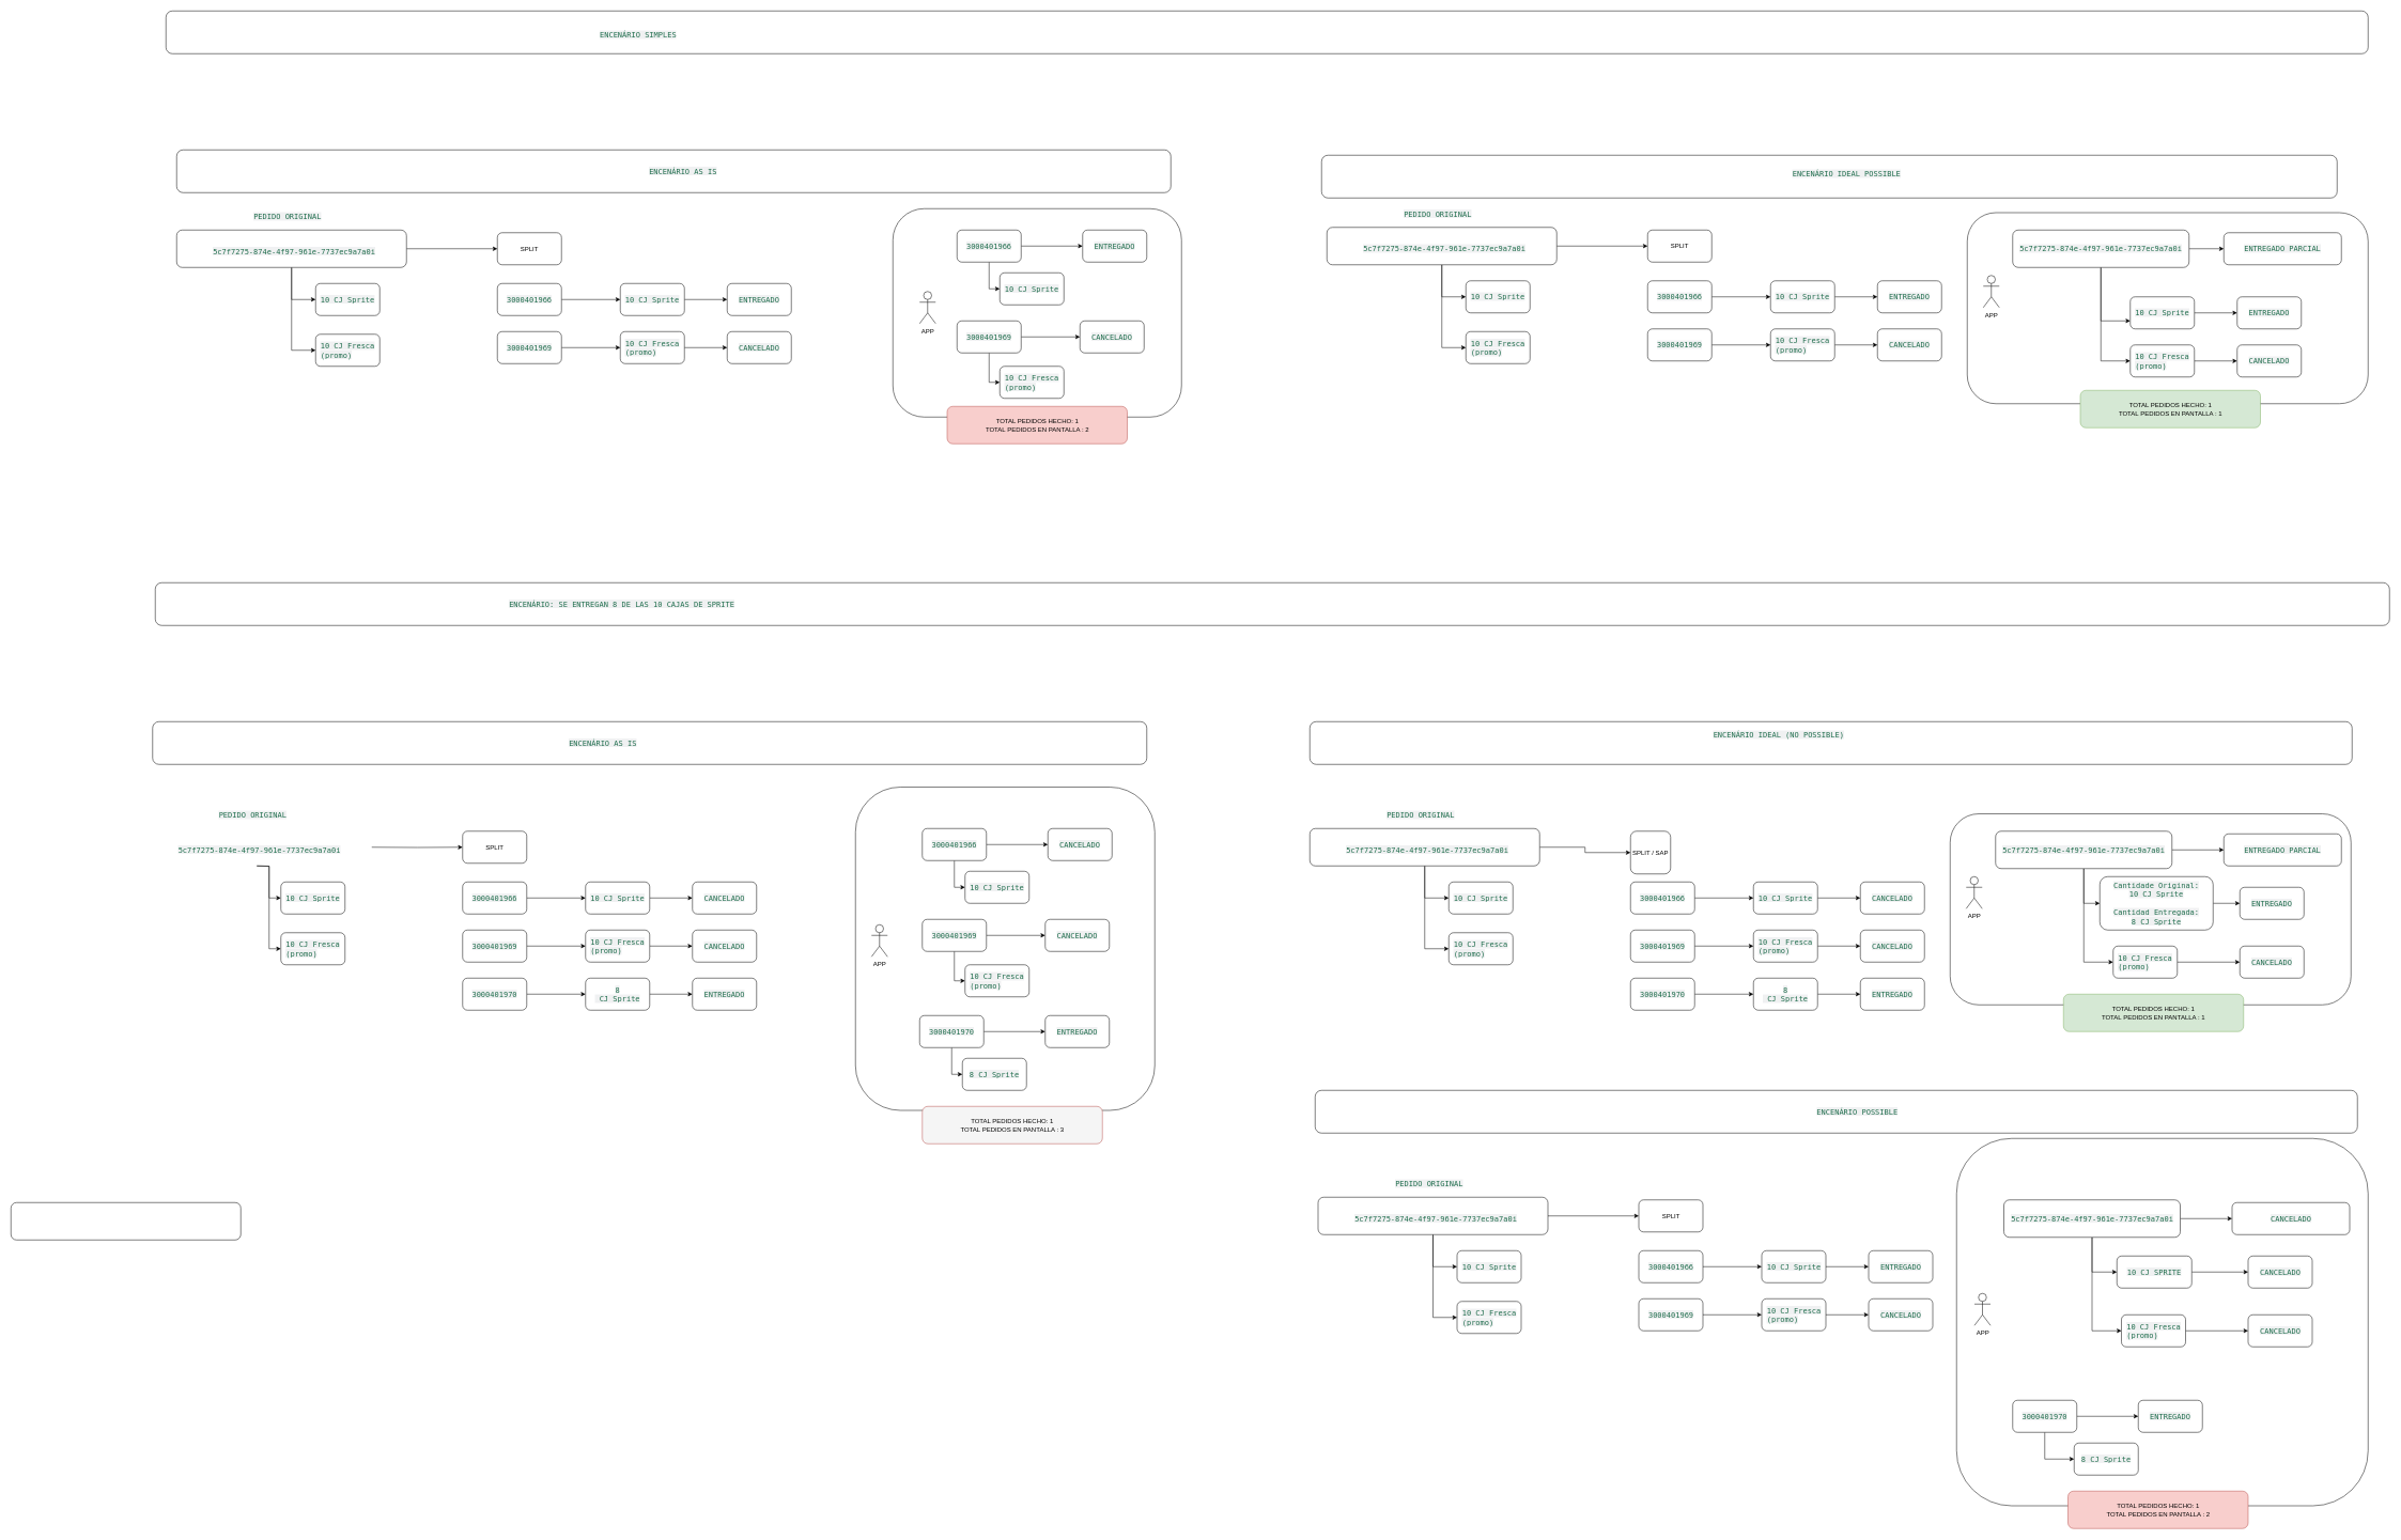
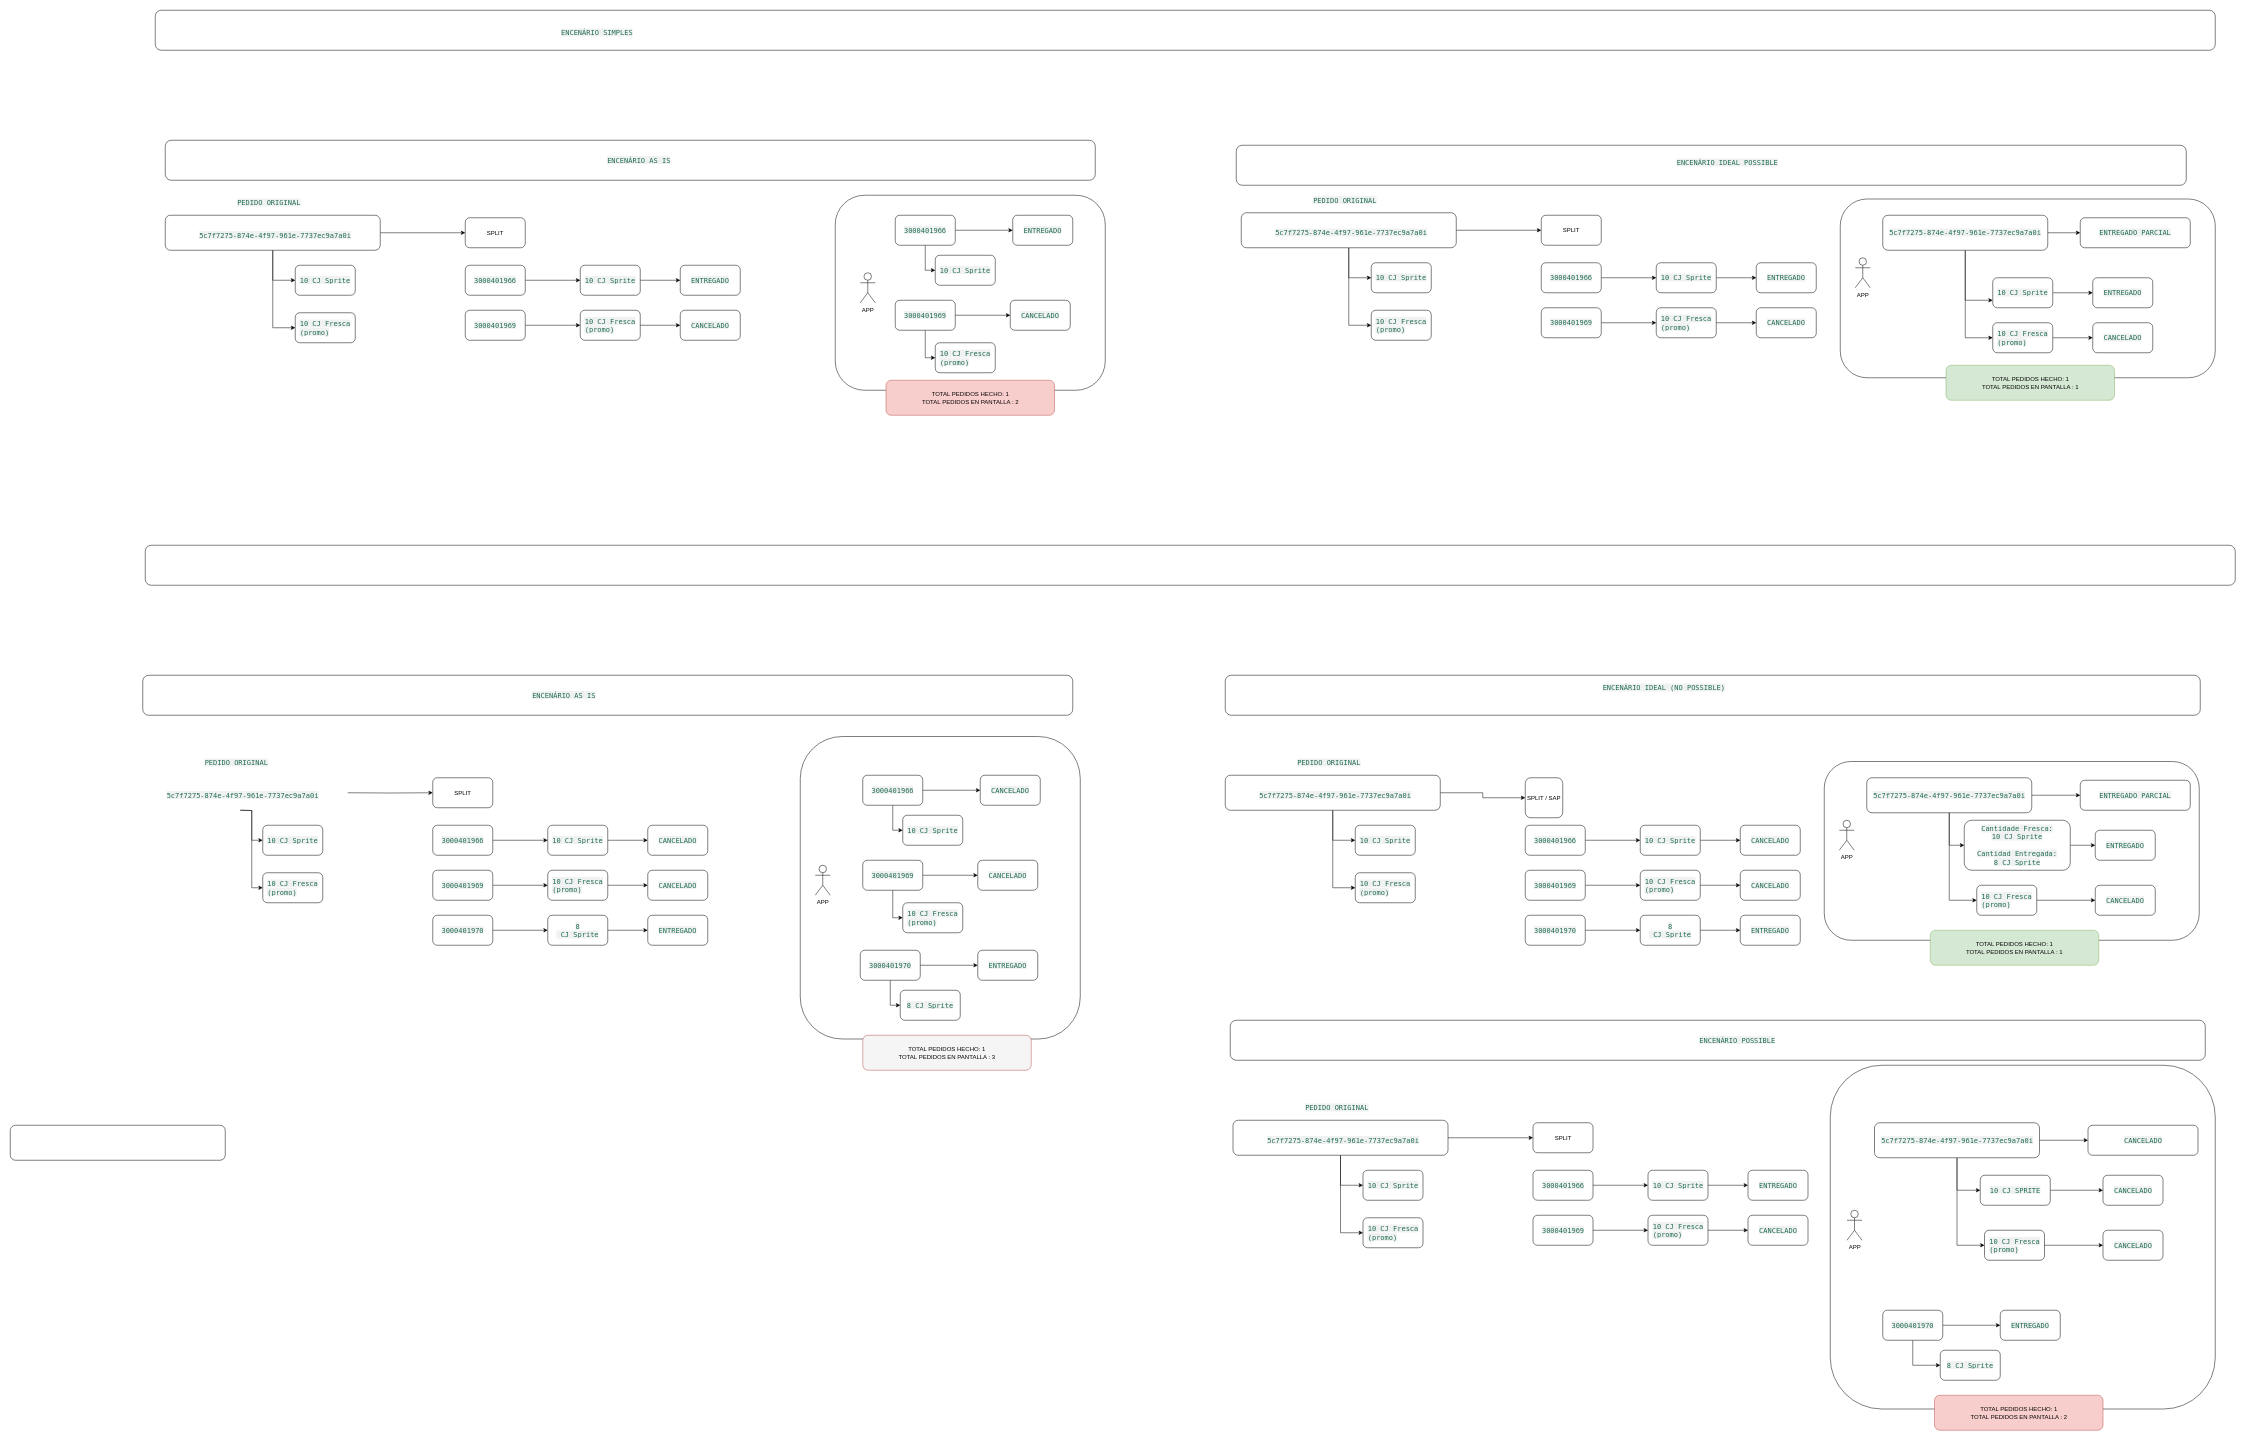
- <mxCell id="74" value="&lt;div style=&quot;text-align: start;&quot;&gt;&lt;font face=&quot;Atlassian Mono, ui-monospace, Menlo, Segoe UI Mono, Ubuntu Mono, monospace&quot; color=&quot;#216e4e&quot;&gt;&lt;span style=&quot;font-size: 14px; white-space: pre; background-color: rgba(5, 21, 36, 0.06);&quot;&gt;ENCENÁRIO: SE ENTREGAN 8 DE LAS 10 CAJAS DE SPRITE&lt;/span&gt;&lt;/font&gt;&lt;/div&gt;" style="text;html=1;align=center;verticalAlign=middle;whiteSpace=wrap;rounded=0;" vertex="1" parent="1"><mxGeometry x="890" y="1115" width="546" height="30" as="geometry" /></mxCell>
- <mxCell id="149" value="&lt;span style=&quot;color: rgb(33, 110, 78); font-family: &amp;quot;Atlassian Mono&amp;quot;, ui-monospace, Menlo, &amp;quot;Segoe UI Mono&amp;quot;, &amp;quot;Ubuntu Mono&amp;quot;, monospace; font-size: 14px; text-align: start; white-space: pre; background-color: rgba(5, 21, 36, 0.06);&quot;&gt;Cantidade Original:&lt;br&gt;10 CJ Sprite&lt;/span&gt;&lt;div&gt;&lt;span style=&quot;color: rgb(33, 110, 78); font-family: &amp;quot;Atlassian Mono&amp;quot;, ui-monospace, Menlo, &amp;quot;Segoe UI Mono&amp;quot;, &amp;quot;Ubuntu Mono&amp;quot;, monospace; font-size: 14px; text-align: start; white-space: pre; background-color: rgba(5, 21, 36, 0.06);&quot;&gt;&lt;br&gt;&lt;/span&gt;&lt;/div&gt;&lt;div&gt;&lt;span style=&quot;color: rgb(33, 110, 78); font-family: &amp;quot;Atlassian Mono&amp;quot;, ui-monospace, Menlo, &amp;quot;Segoe UI Mono&amp;quot;, &amp;quot;Ubuntu Mono&amp;quot;, monospace; font-size: 14px; text-align: start; white-space: pre; background-color: rgba(5, 21, 36, 0.06);&quot;&gt;Cantidad Entregada:&lt;/span&gt;&lt;/div&gt;&lt;div&gt;&lt;span style=&quot;color: rgb(33, 110, 78); font-family: &amp;quot;Atlassian Mono&amp;quot;, ui-monospace, Menlo, &amp;quot;Segoe UI Mono&amp;quot;, &amp;quot;Ubuntu Mono&amp;quot;, monospace; font-size: 14px; text-align: start; white-space: pre; background-color: rgba(5, 21, 36, 0.06);&quot;&gt;8 CJ Sprite&lt;/span&gt;&lt;/div&gt;" style="rounded=1;whiteSpace=wrap;html=1;" vertex="1" parent="1"><mxGeometry x="3928" y="1640" width="212" height="100" as="geometry" /></mxCell>
+ <mxCell id="149" value="&lt;span style=&quot;color: rgb(33, 110, 78); font-family: &amp;quot;Atlassian Mono&amp;quot;, ui-monospace, Menlo, &amp;quot;Segoe UI Mono&amp;quot;, &amp;quot;Ubuntu Mono&amp;quot;, monospace; font-size: 14px; text-align: start; white-space: pre; background-color: rgba(5, 21, 36, 0.06);&quot;&gt;Cantidade Fresca:&lt;br&gt;10 CJ Sprite&lt;/span&gt;&lt;div&gt;&lt;span style=&quot;color: rgb(33, 110, 78); font-family: &amp;quot;Atlassian Mono&amp;quot;, ui-monospace, Menlo, &amp;quot;Segoe UI Mono&amp;quot;, &amp;quot;Ubuntu Mono&amp;quot;, monospace; font-size: 14px; text-align: start; white-space: pre; background-color: rgba(5, 21, 36, 0.06);&quot;&gt;&lt;br&gt;&lt;/span&gt;&lt;/div&gt;&lt;div&gt;&lt;span style=&quot;color: rgb(33, 110, 78); font-family: &amp;quot;Atlassian Mono&amp;quot;, ui-monospace, Menlo, &amp;quot;Segoe UI Mono&amp;quot;, &amp;quot;Ubuntu Mono&amp;quot;, monospace; font-size: 14px; text-align: start; white-space: pre; background-color: rgba(5, 21, 36, 0.06);&quot;&gt;Cantidad Entregada:&lt;/span&gt;&lt;/div&gt;&lt;div&gt;&lt;span style=&quot;color: rgb(33, 110, 78); font-family: &amp;quot;Atlassian Mono&amp;quot;, ui-monospace, Menlo, &amp;quot;Segoe UI Mono&amp;quot;, &amp;quot;Ubuntu Mono&amp;quot;, monospace; font-size: 14px; text-align: start; white-space: pre; background-color: rgba(5, 21, 36, 0.06);&quot;&gt;8 CJ Sprite&lt;/span&gt;&lt;/div&gt;" style="rounded=1;whiteSpace=wrap;html=1;" vertex="1" parent="1"><mxGeometry x="3928" y="1640" width="212" height="100" as="geometry" /></mxCell>
